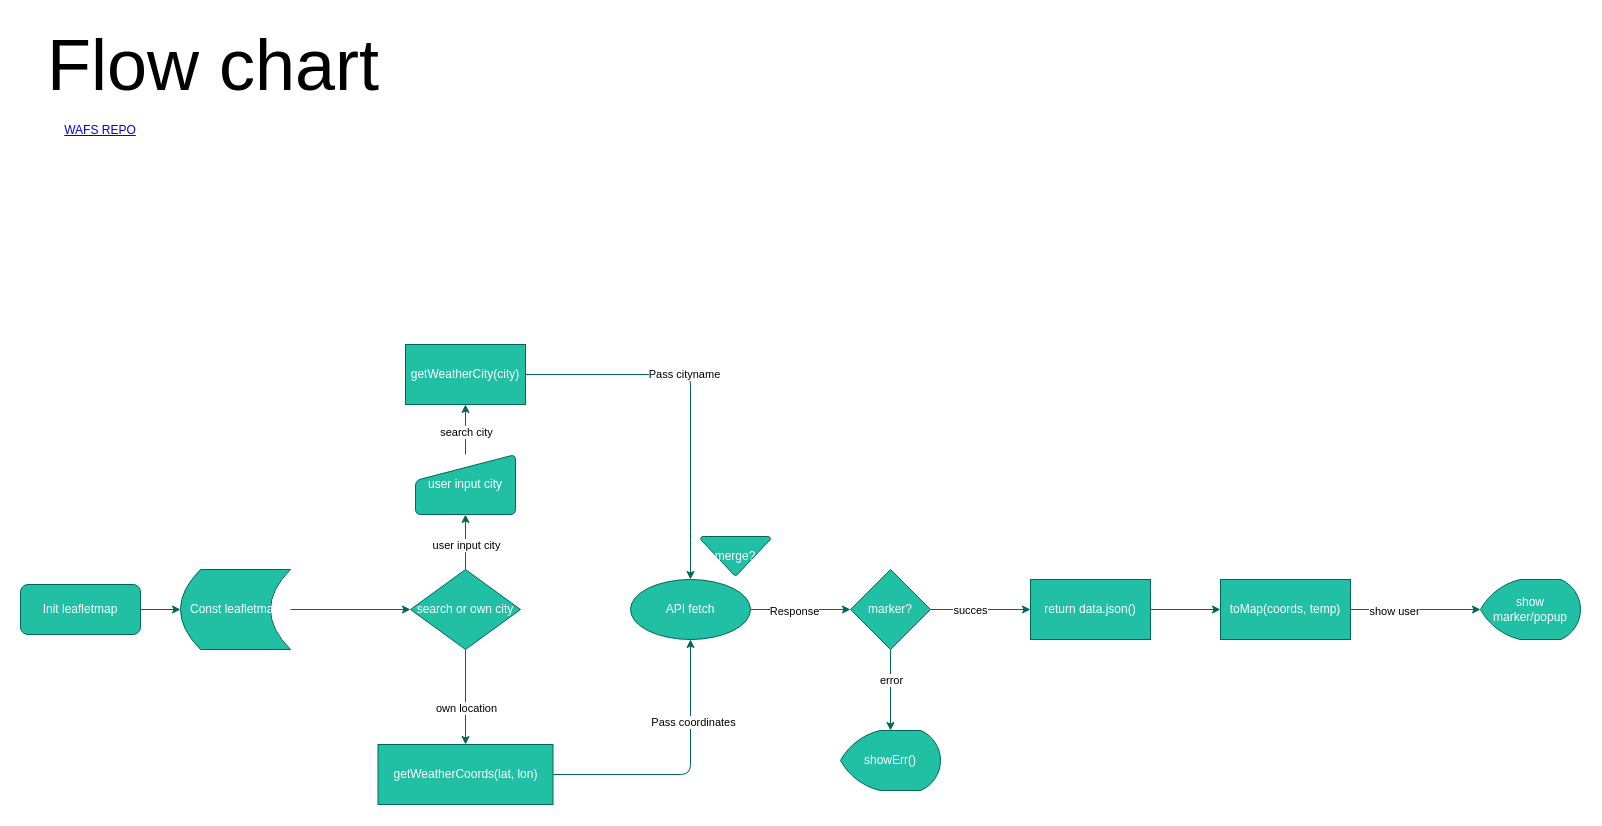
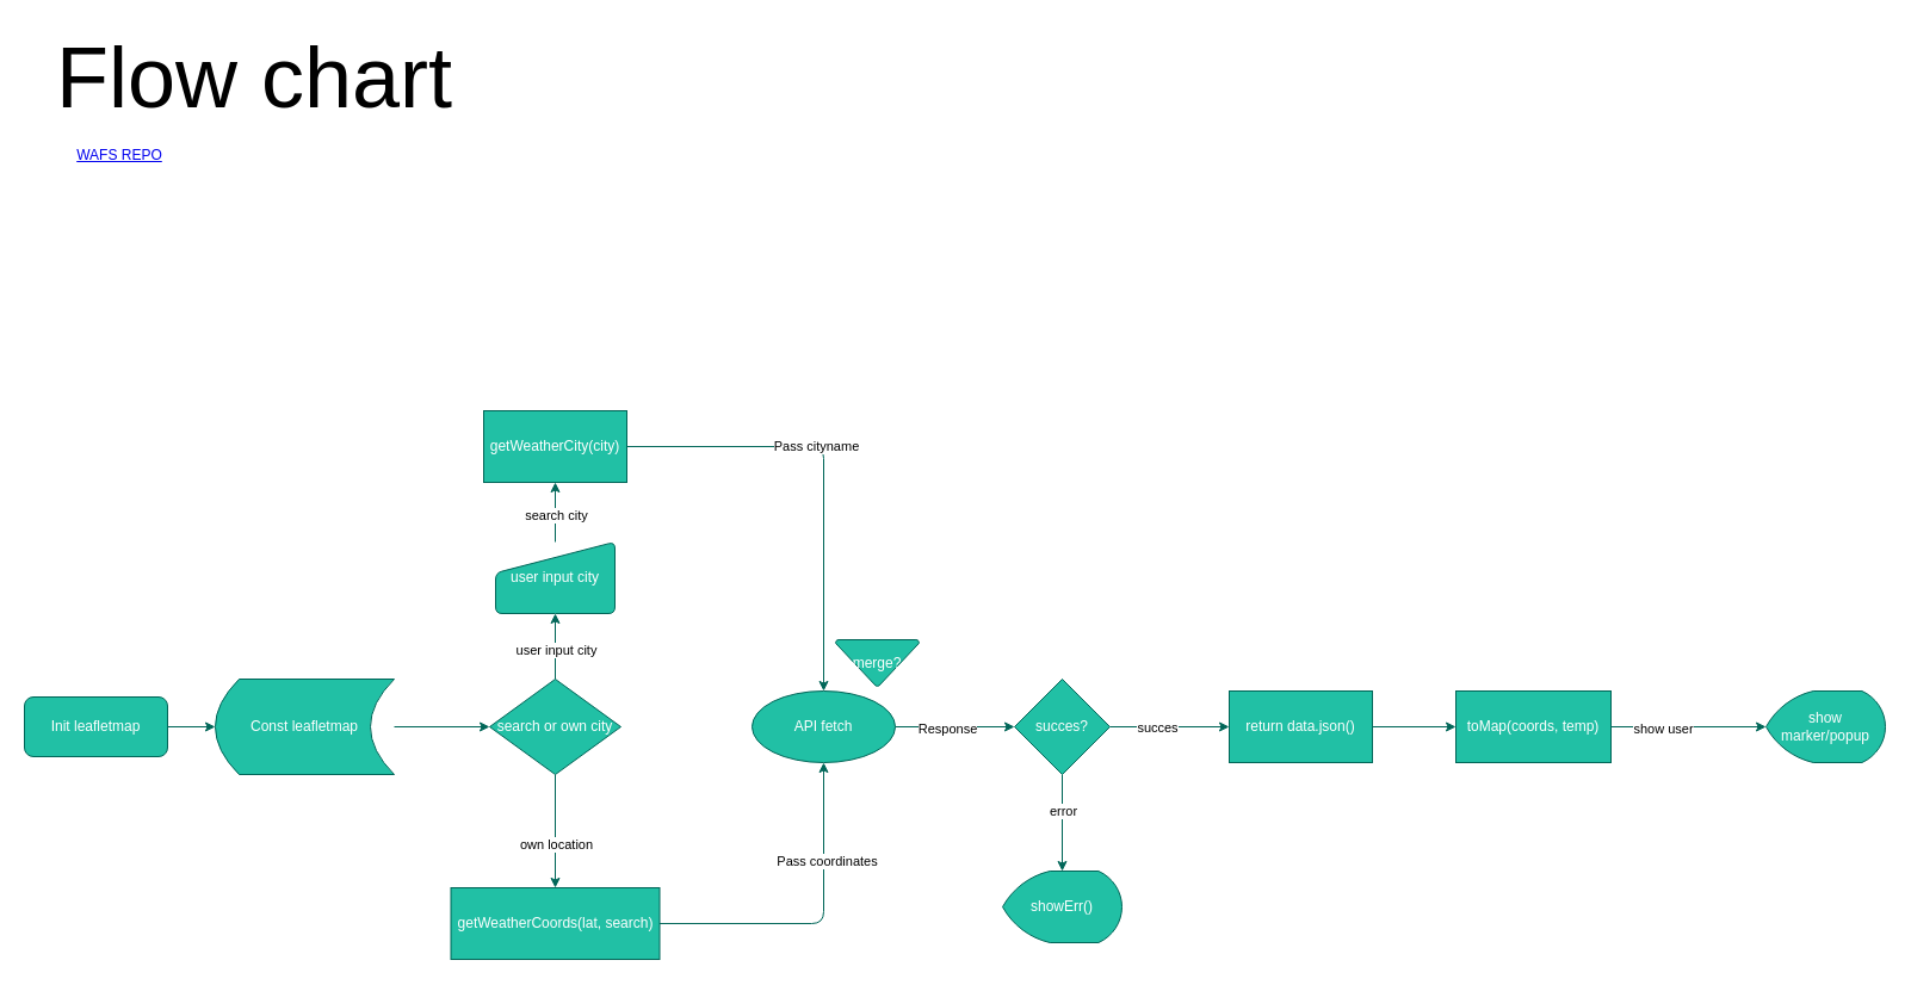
- <mxCell id="5" value="&lt;font color=&quot;#ffffff&quot;&gt;Const leafletmap&lt;/font&gt;" style="shape=dataStorage;whiteSpace=wrap;html=1;fixedSize=1;rounded=0;sketch=0;fillColor=#21C0A5;fontColor=#5C5C5C;strokeColor=#006658;" parent="1" vertex="1"><mxGeometry x="180" y="569" width="110" height="80" as="geometry" /></mxCell>
+ <mxCell id="5" value="&lt;font color=&quot;#ffffff&quot;&gt;Const leafletmap&lt;/font&gt;" style="shape=dataStorage;whiteSpace=wrap;html=1;fixedSize=1;rounded=0;sketch=0;fillColor=#21C0A5;fontColor=#5C5C5C;strokeColor=#006658;" parent="1" vertex="1"><mxGeometry x="180" y="569" width="150" height="80" as="geometry" /></mxCell>
- <mxCell id="24" value="&lt;font color=&quot;#ffffff&quot;&gt;marker?&lt;/font&gt;" style="rhombus;whiteSpace=wrap;html=1;rounded=0;fontColor=#5C5C5C;strokeColor=#006658;fillColor=#21C0A5;sketch=0;" parent="1" vertex="1"><mxGeometry x="850" y="569" width="80" height="80" as="geometry" /></mxCell>
+ <mxCell id="24" value="&lt;font color=&quot;#ffffff&quot;&gt;succes?&lt;/font&gt;" style="rhombus;whiteSpace=wrap;html=1;rounded=0;fontColor=#5C5C5C;strokeColor=#006658;fillColor=#21C0A5;sketch=0;" parent="1" vertex="1"><mxGeometry x="850" y="569" width="80" height="80" as="geometry" /></mxCell>
- <mxCell id="16" value="getWeatherCoords(lat, lon)" style="whiteSpace=wrap;html=1;rounded=0;strokeColor=#006658;fillColor=#21C0A5;sketch=0;fontColor=#FFFFFF;" parent="1" vertex="1"><mxGeometry x="377.5" y="744" width="175" height="60" as="geometry" /></mxCell>
+ <mxCell id="16" value="getWeatherCoords(lat, search)" style="whiteSpace=wrap;html=1;rounded=0;strokeColor=#006658;fillColor=#21C0A5;sketch=0;fontColor=#FFFFFF;" parent="1" vertex="1"><mxGeometry x="377.5" y="744" width="175" height="60" as="geometry" /></mxCell>
